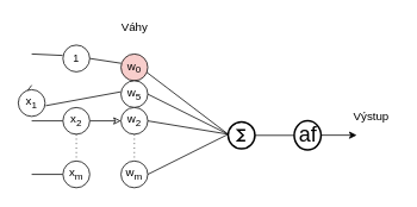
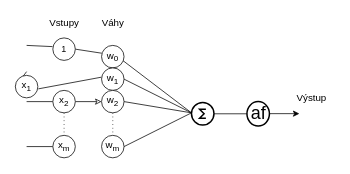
+ <mxCell id="27" value="&lt;font style=&quot;font-size: 13px&quot;&gt;Vstupy&lt;/font&gt;" style="text;html=1;align=center;verticalAlign=middle;resizable=0;points=[];autosize=1;" parent="1" vertex="1"><mxGeometry x="55" y="20" width="60" height="20" as="geometry" /></mxCell>
- <mxCell id="15" value="&lt;font style=&quot;font-size: 13px&quot;&gt;w&lt;sub&gt;0&lt;/sub&gt;&lt;/font&gt;" style="ellipse;whiteSpace=wrap;html=1;aspect=fixed;fillColor=#f8cecc;" parent="1" vertex="1"><mxGeometry x="135" y="60" width="30" height="30" as="geometry" /></mxCell>
+ <mxCell id="15" value="&lt;font style=&quot;font-size: 13px&quot;&gt;w&lt;sub&gt;0&lt;/sub&gt;&lt;/font&gt;" style="ellipse;whiteSpace=wrap;html=1;aspect=fixed;" parent="1" vertex="1"><mxGeometry x="135" y="60" width="30" height="30" as="geometry" /></mxCell>
- <mxCell id="19" value="&lt;font style=&quot;font-size: 13px&quot;&gt;w&lt;sub&gt;5&lt;/sub&gt;&lt;/font&gt;" style="ellipse;whiteSpace=wrap;html=1;aspect=fixed;" parent="1" vertex="1"><mxGeometry x="135" y="90" width="30" height="30" as="geometry" /></mxCell>
+ <mxCell id="19" value="&lt;font style=&quot;font-size: 13px&quot;&gt;w&lt;sub&gt;1&lt;/sub&gt;&lt;/font&gt;" style="ellipse;whiteSpace=wrap;html=1;aspect=fixed;" parent="1" vertex="1"><mxGeometry x="135" y="90" width="30" height="30" as="geometry" /></mxCell>
